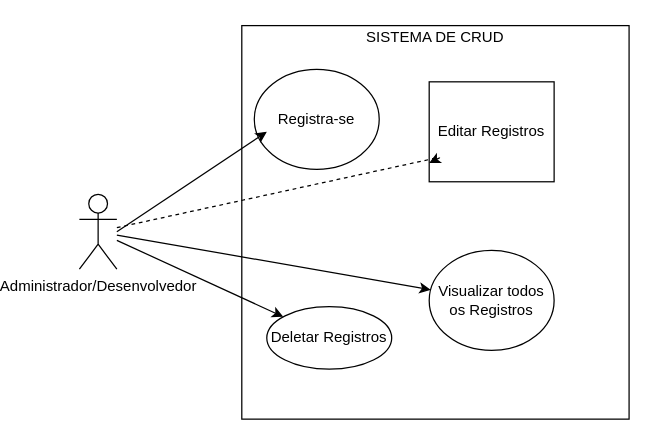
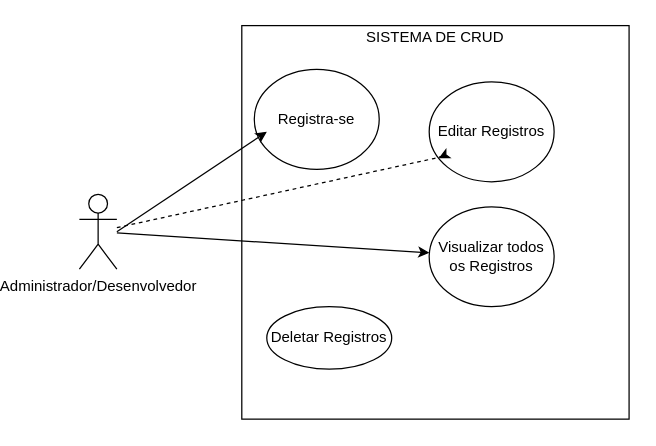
- <mxCell id="8" value="Editar Registros" style="whiteSpace=wrap;html=1;rounded=0;" vertex="1" parent="1"><mxGeometry x="300" y="65" width="100" height="80" as="geometry" /></mxCell>
+ <mxCell id="8" value="Editar Registros" style="ellipse;whiteSpace=wrap;html=1;" vertex="1" parent="1"><mxGeometry x="300" y="65" width="100" height="80" as="geometry" /></mxCell>
- <mxCell id="12" value="" style="endArrow=classic;html=1;" edge="1" parent="1" source="2" target="7"><mxGeometry width="50" height="50" relative="1" as="geometry"><mxPoint x="80" y="215" as="sourcePoint" /><mxPoint x="200" y="135" as="targetPoint" /></mxGeometry></mxCell>
- <mxCell id="6" value="&lt;span&gt;Visualizar todos os Registros&lt;/span&gt;" style="ellipse;whiteSpace=wrap;html=1;" vertex="1" parent="1"><mxGeometry x="300" y="200" width="100" height="80" as="geometry" /></mxCell>
+ <mxCell id="6" value="&lt;span&gt;Visualizar todos os Registros&lt;/span&gt;" style="ellipse;whiteSpace=wrap;html=1;" vertex="1" parent="1"><mxGeometry x="300" y="165" width="100" height="80" as="geometry" /></mxCell>
